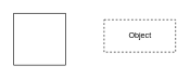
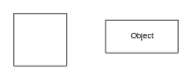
- <mxCell id="3" value="Object" style="html=1;dashed=1;" vertex="1" parent="1"><mxGeometry x="159" y="30" width="110" height="50" as="geometry" /></mxCell>
+ <mxCell id="3" value="Object" style="html=1;" vertex="1" parent="1"><mxGeometry x="159" y="30" width="110" height="50" as="geometry" /></mxCell>
